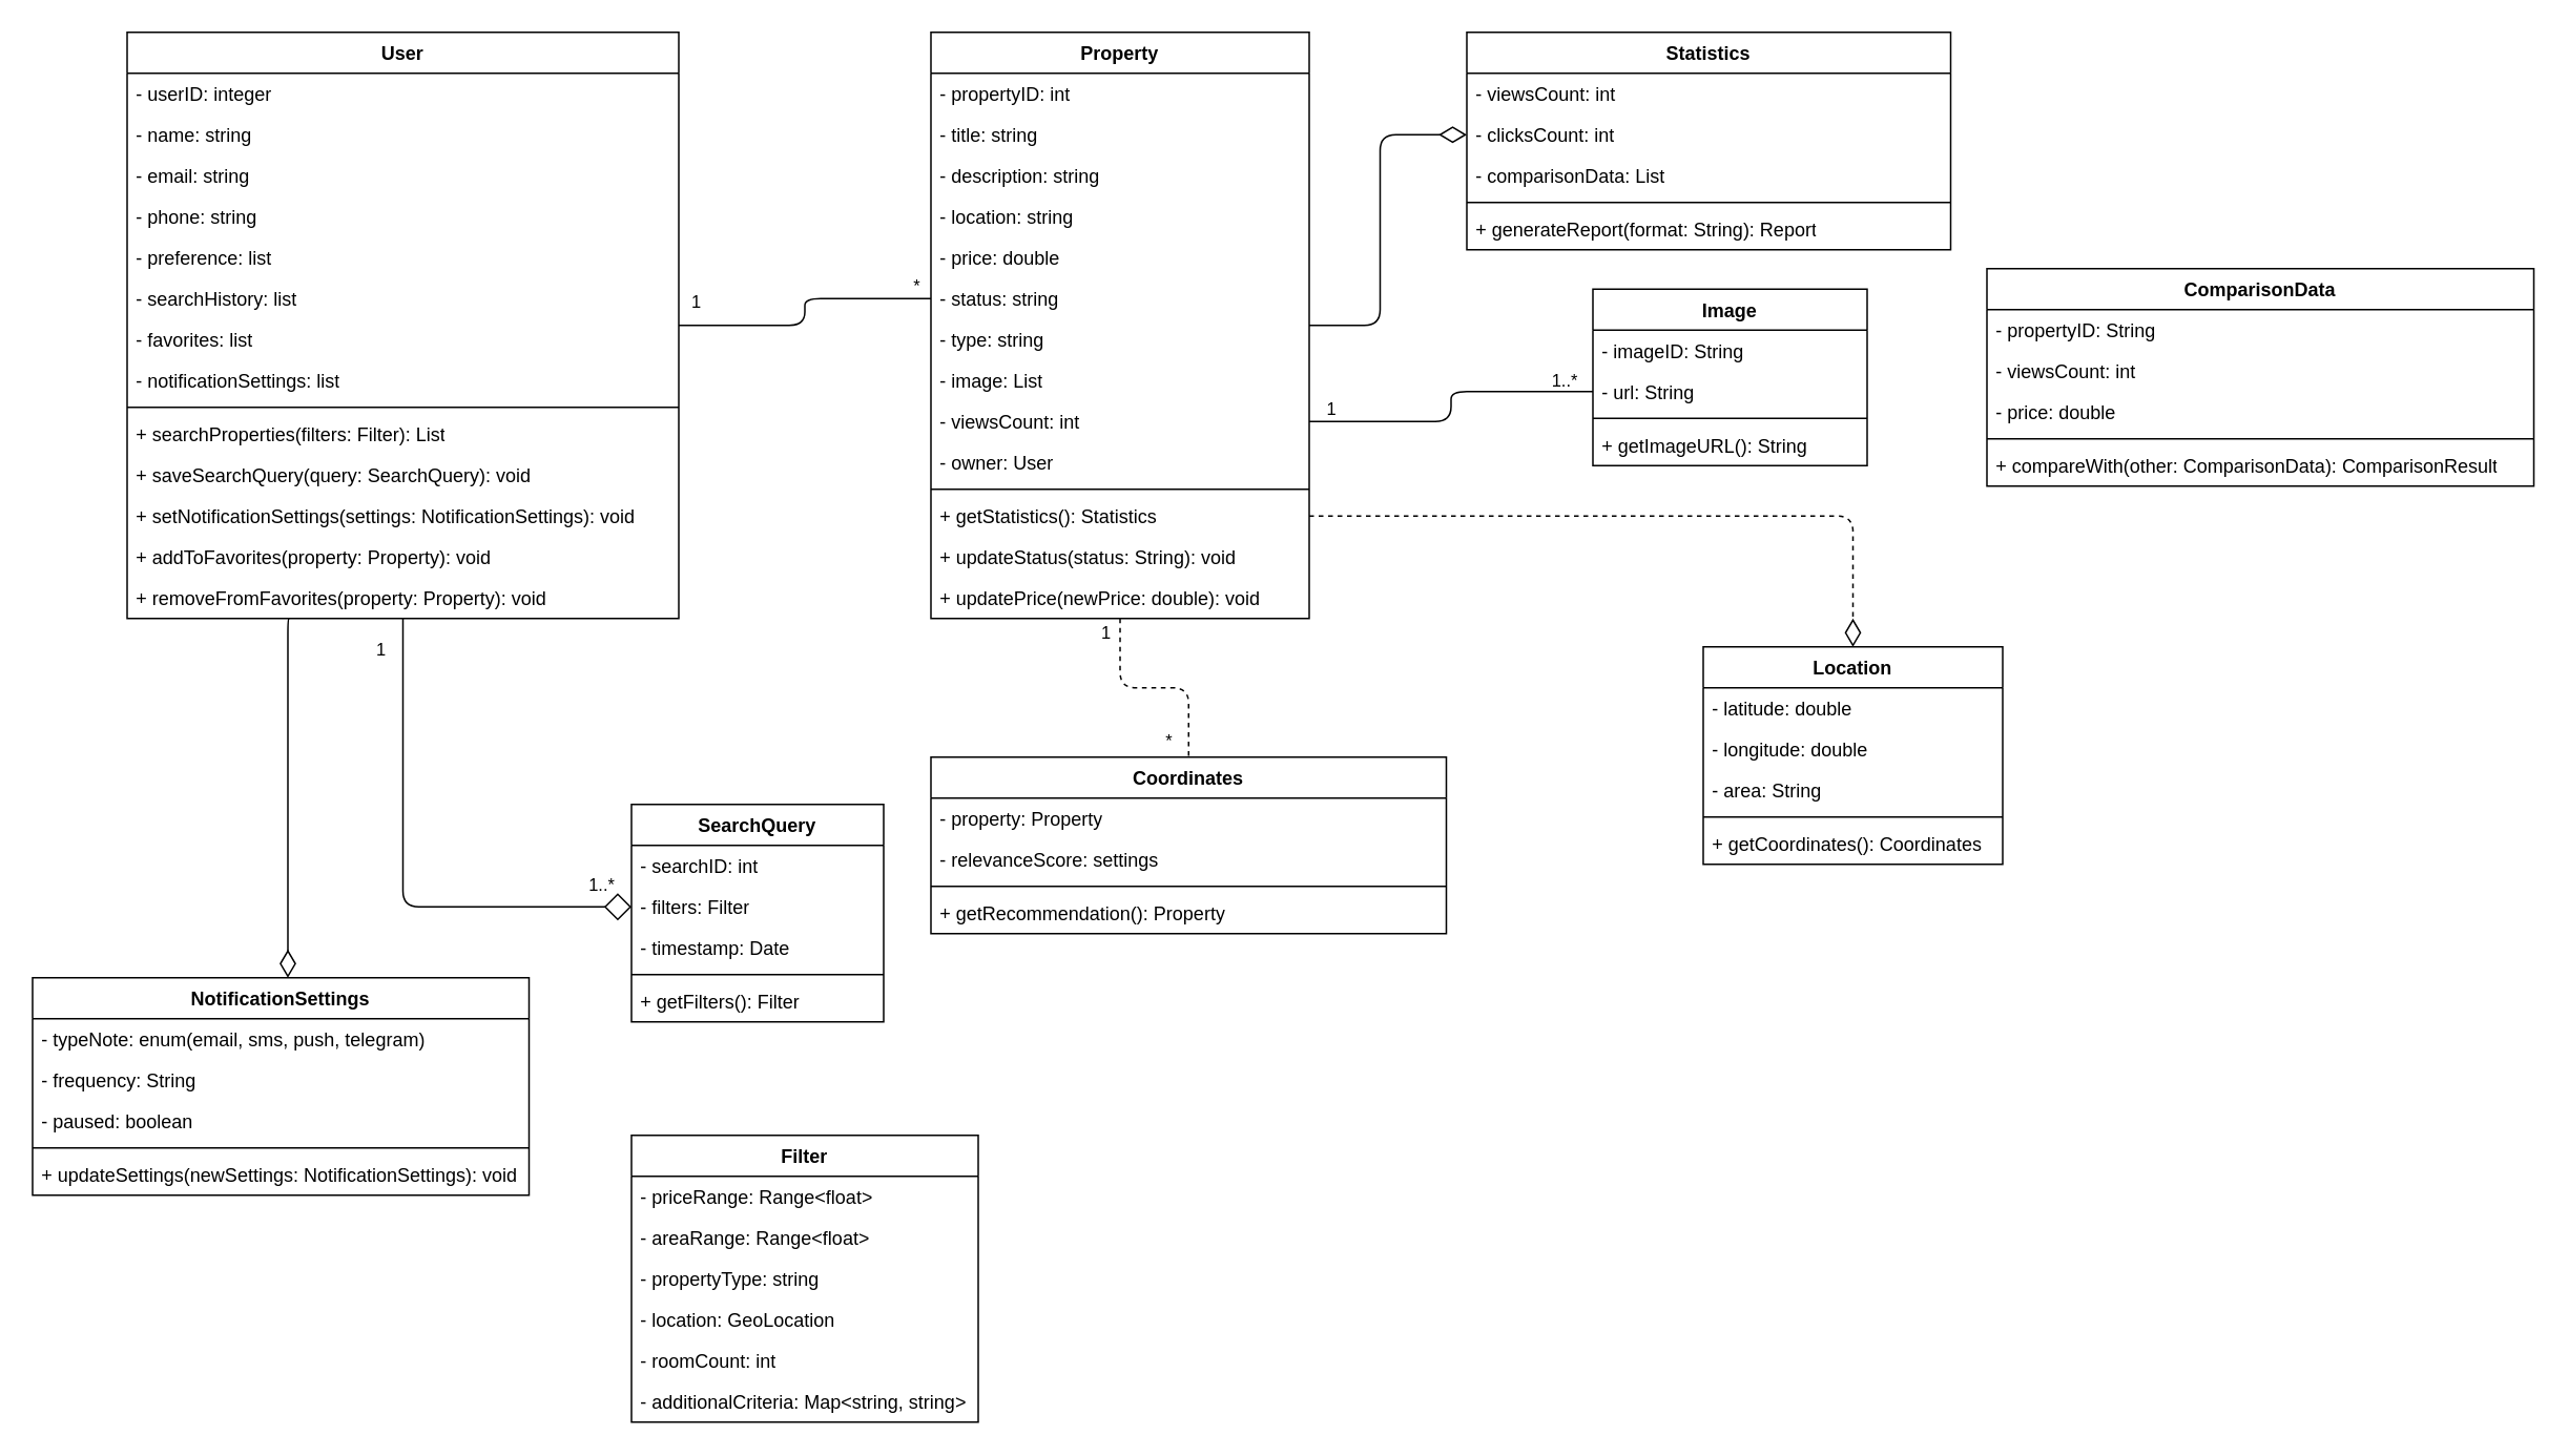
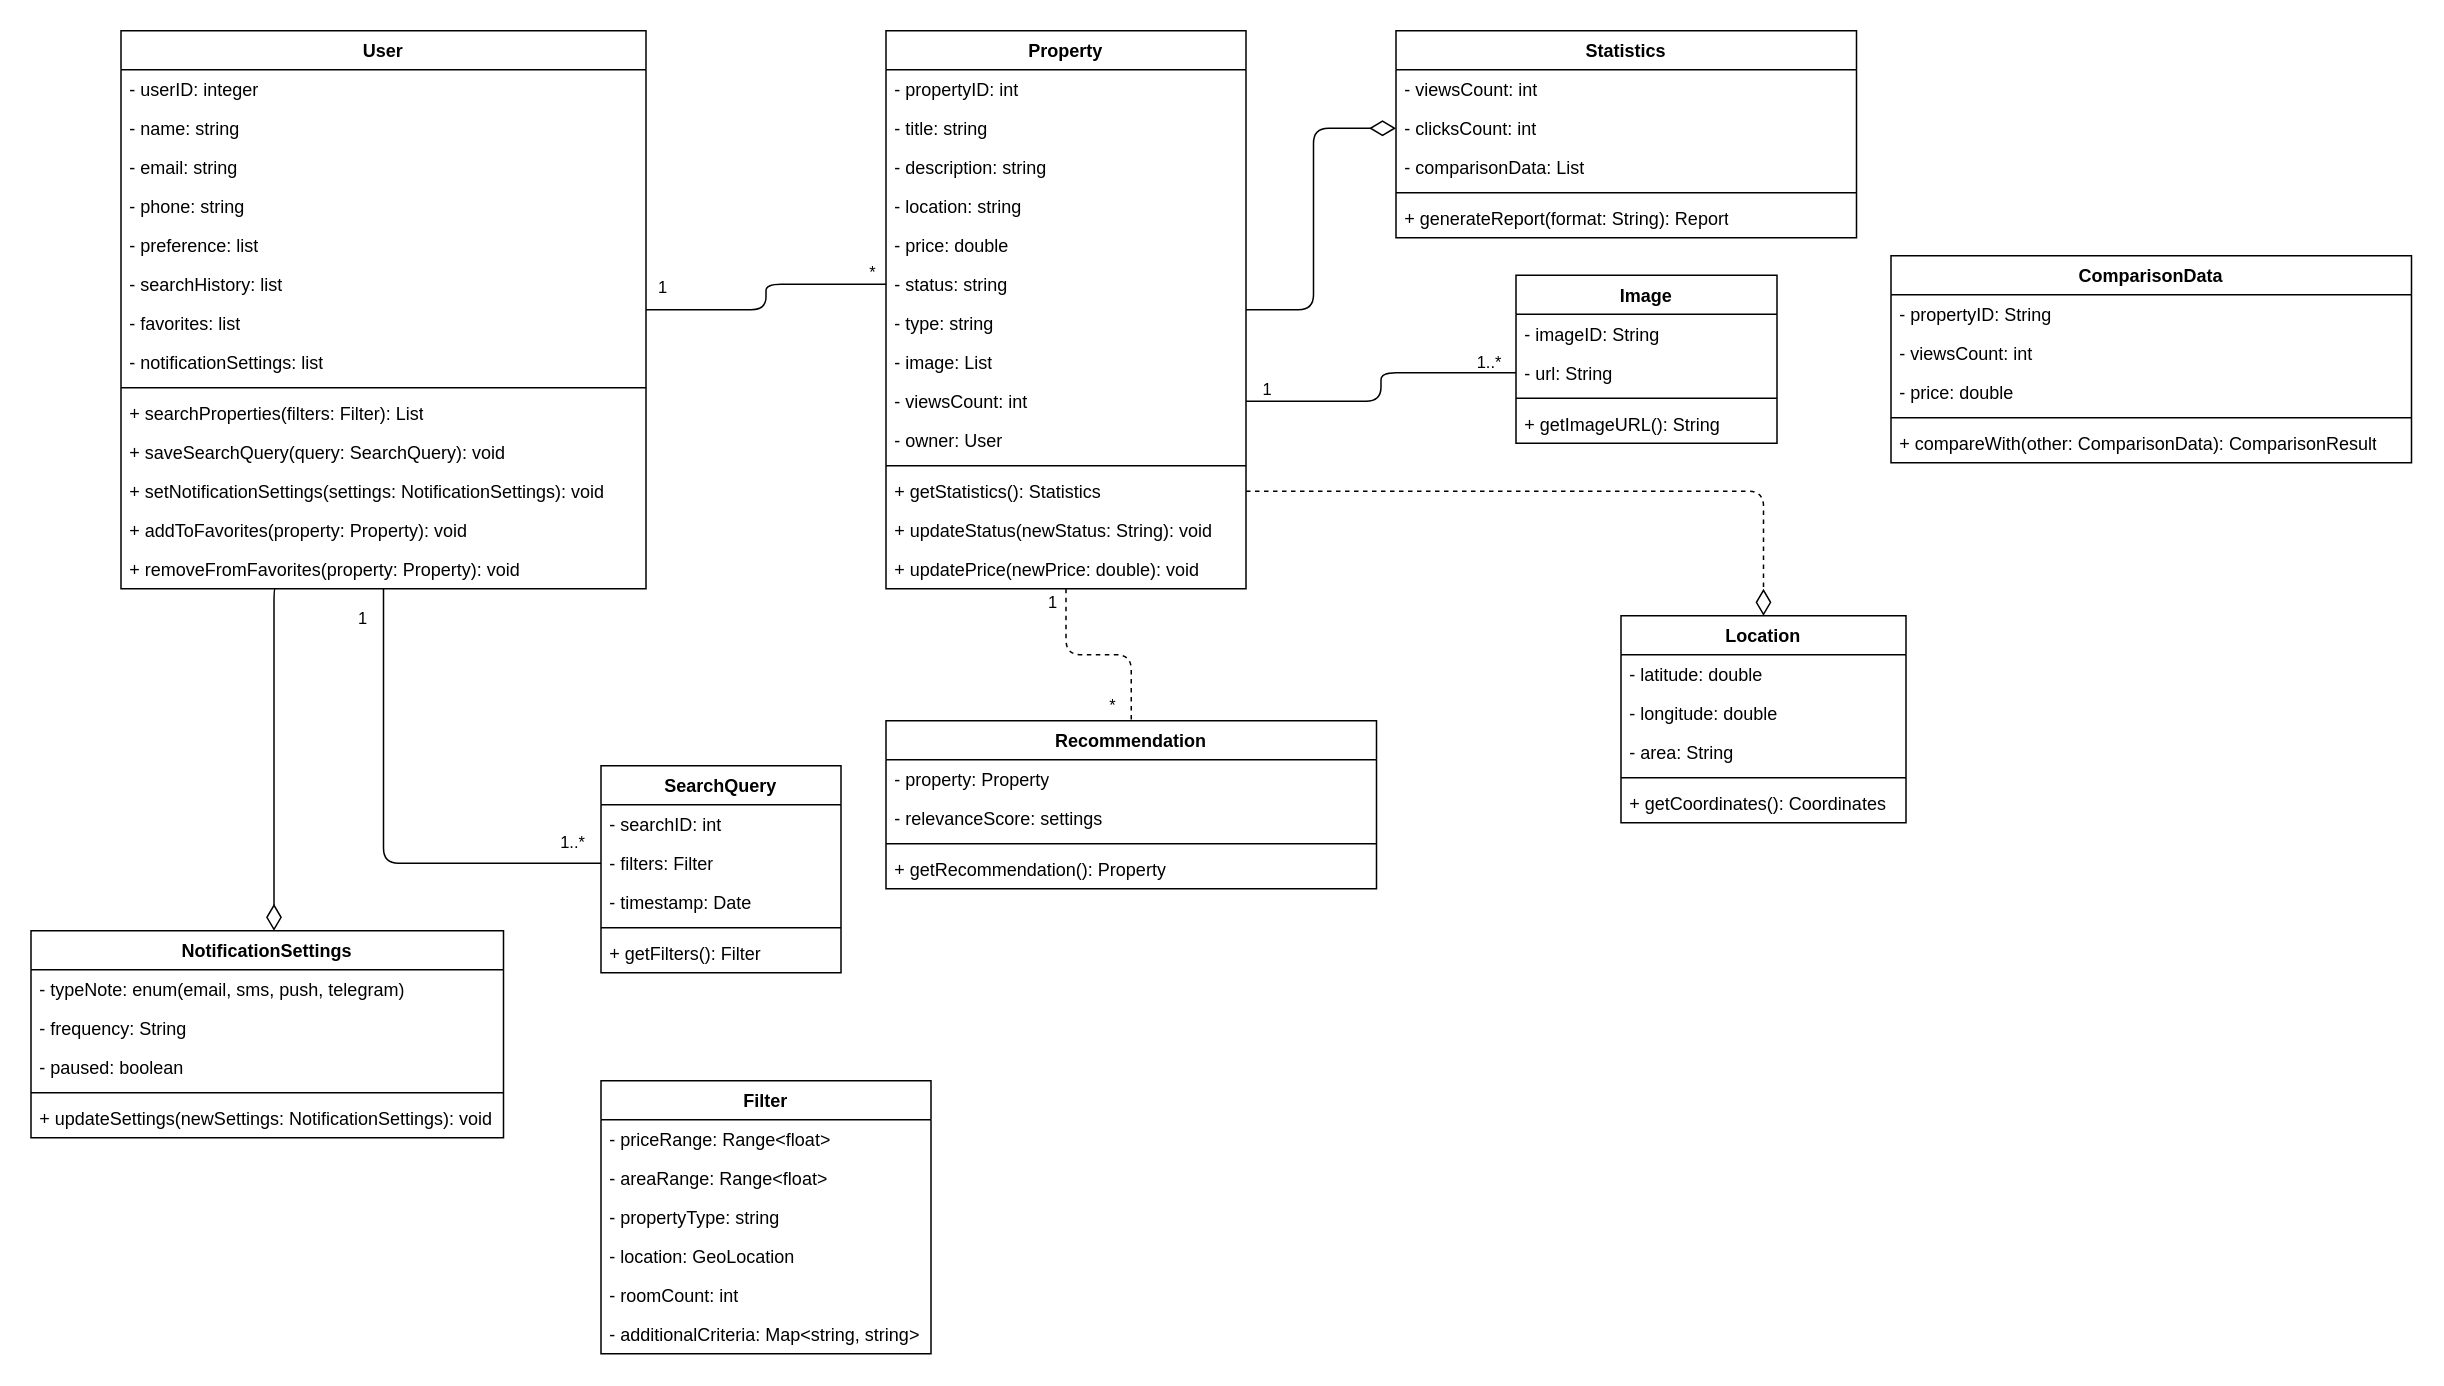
- <mxCell id="40" value="+ updateStatus(status: String): void" style="text;strokeColor=none;fillColor=none;align=left;verticalAlign=top;spacingLeft=4;spacingRight=4;overflow=hidden;rotatable=0;points=[[0,0.5],[1,0.5]];portConstraint=eastwest;whiteSpace=wrap;html=1;" vertex="1" parent="27"><mxGeometry y="320" width="240" height="26" as="geometry" /></mxCell>
+ <mxCell id="40" value="+ updateStatus(newStatus: String): void" style="text;strokeColor=none;fillColor=none;align=left;verticalAlign=top;spacingLeft=4;spacingRight=4;overflow=hidden;rotatable=0;points=[[0,0.5],[1,0.5]];portConstraint=eastwest;whiteSpace=wrap;html=1;" vertex="1" parent="27"><mxGeometry y="320" width="240" height="26" as="geometry" /></mxCell>
- <mxCell id="73" value="Coordinates" style="swimlane;fontStyle=1;align=center;verticalAlign=top;childLayout=stackLayout;horizontal=1;startSize=26;horizontalStack=0;resizeParent=1;resizeParentMax=0;resizeLast=0;collapsible=1;marginBottom=0;whiteSpace=wrap;html=1;" vertex="1" parent="1"><mxGeometry x="590" y="480" width="327" height="112" as="geometry" /></mxCell>
+ <mxCell id="73" value="Recommendation" style="swimlane;fontStyle=1;align=center;verticalAlign=top;childLayout=stackLayout;horizontal=1;startSize=26;horizontalStack=0;resizeParent=1;resizeParentMax=0;resizeLast=0;collapsible=1;marginBottom=0;whiteSpace=wrap;html=1;" vertex="1" parent="1"><mxGeometry x="590" y="480" width="327" height="112" as="geometry" /></mxCell>
- <mxCell id="5" style="edgeStyle=orthogonalEdgeStyle;rounded=1;orthogonalLoop=1;jettySize=auto;html=1;entryX=0;entryY=0.5;entryDx=0;entryDy=0;curved=0;endArrow=diamond;endFill=0;strokeWidth=1;endSize=15;" edge="1" parent="1" source="8" target="44"><mxGeometry relative="1" as="geometry" /></mxCell>
+ <mxCell id="5" style="edgeStyle=orthogonalEdgeStyle;rounded=1;orthogonalLoop=1;jettySize=auto;html=1;entryX=0;entryY=0.5;entryDx=0;entryDy=0;curved=0;endArrow=none;endFill=0;strokeWidth=1;endSize=15;" edge="1" parent="1" source="8" target="44"><mxGeometry relative="1" as="geometry" /></mxCell>
